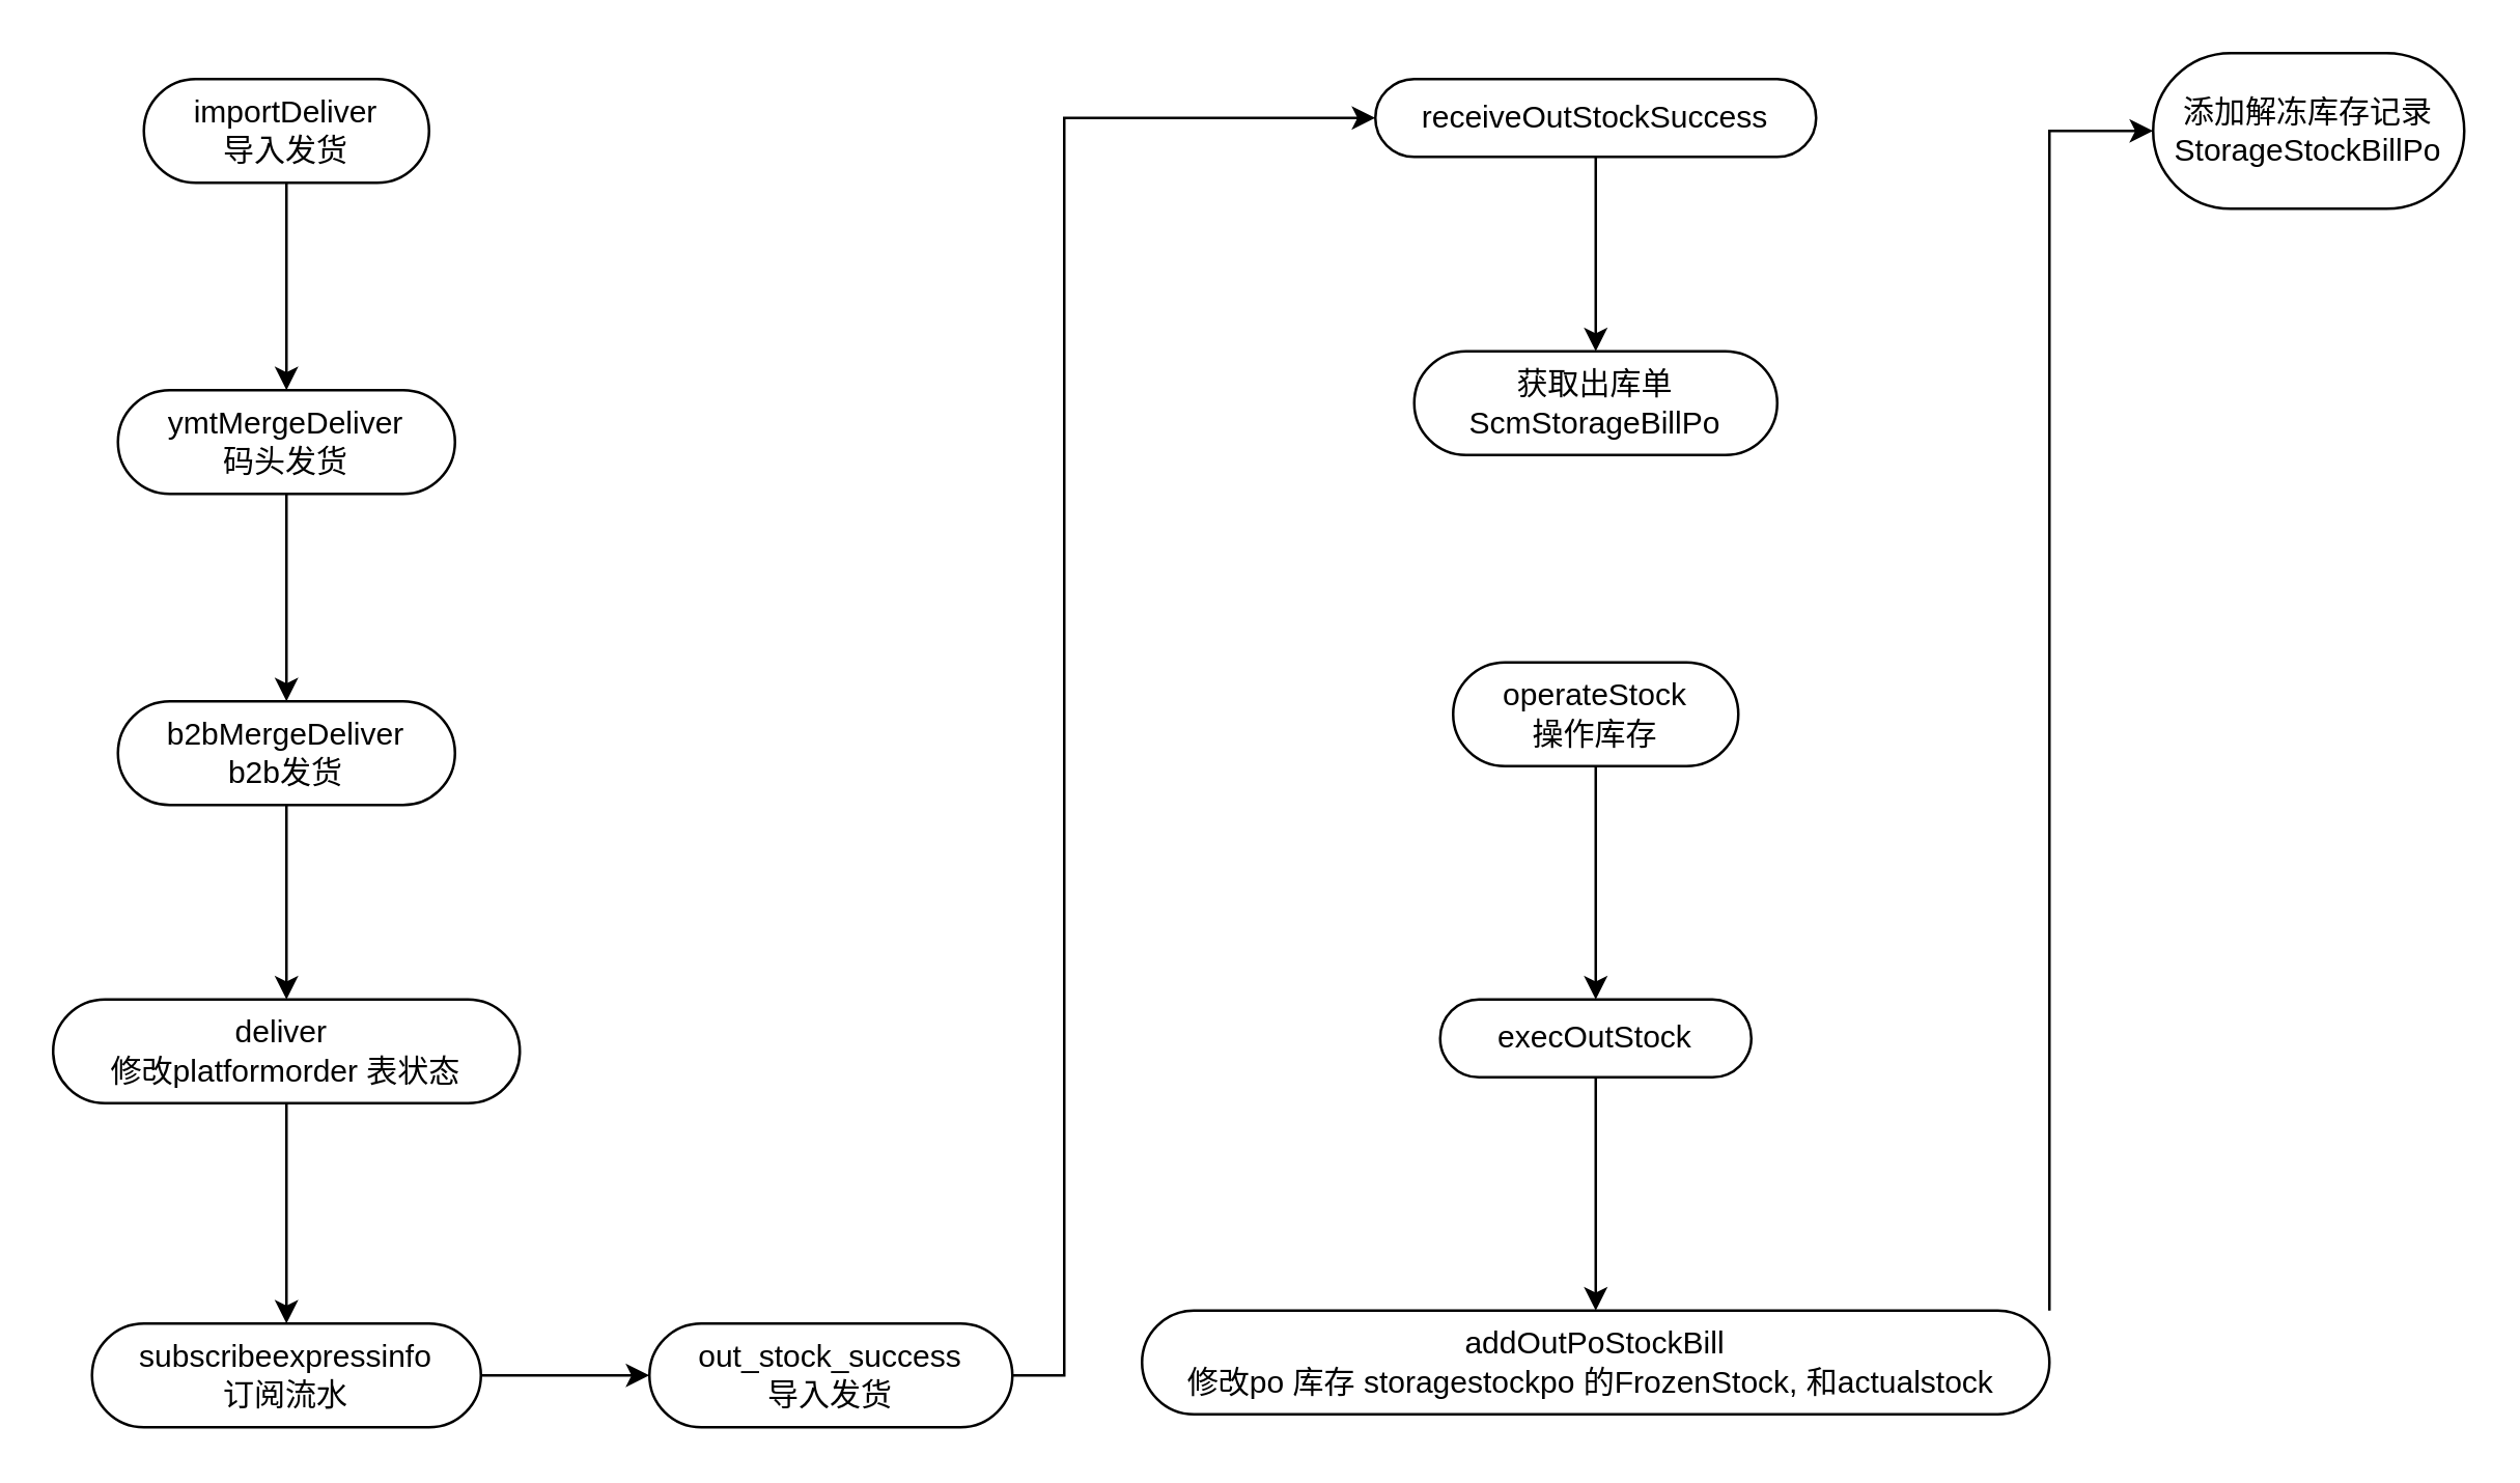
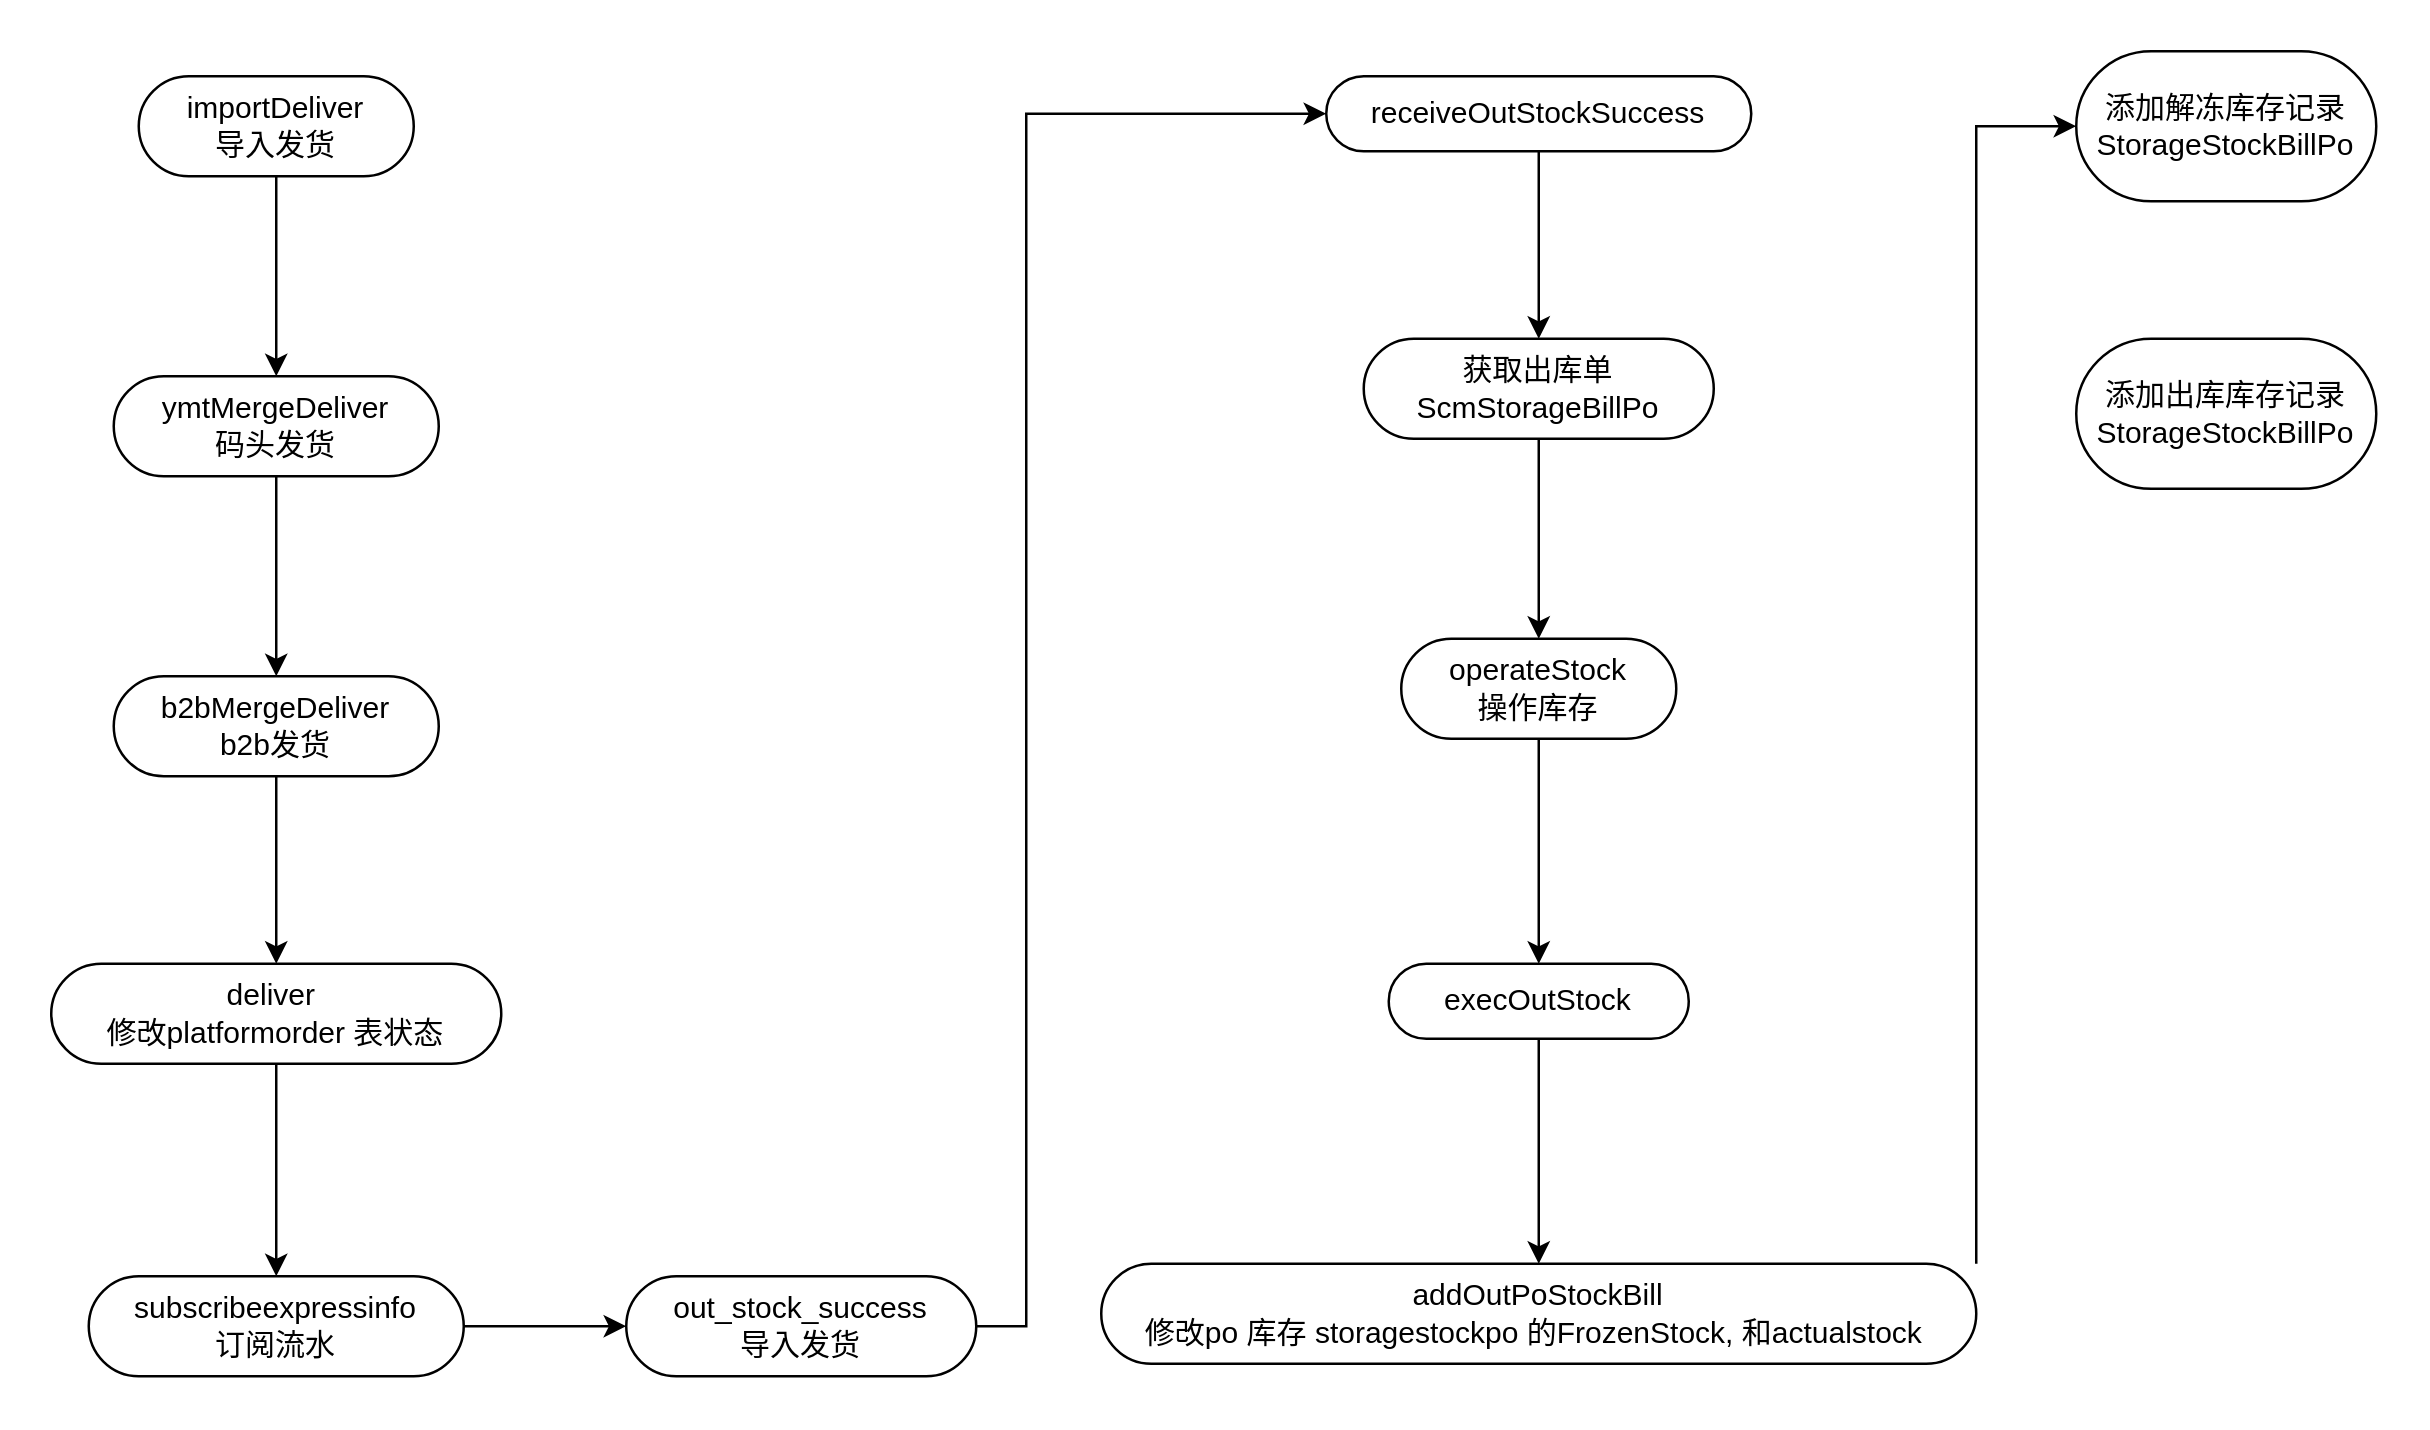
+ <mxCell id="25" value="&lt;div&gt;添加出库库存记录&lt;/div&gt;&lt;div&gt;StorageStockBillPo&lt;/div&gt;" style="rounded=1;whiteSpace=wrap;html=1;strokeWidth=1;spacing=4;arcSize=50;" vertex="1" parent="1"><mxGeometry x="830" y="135" width="120" height="60" as="geometry" /></mxCell>
+ <mxCell id="16" value="" style="edgeStyle=orthogonalEdgeStyle;rounded=0;orthogonalLoop=1;jettySize=auto;html=1;" edge="1" parent="1" source="17" target="19"><mxGeometry relative="1" as="geometry" /></mxCell>
